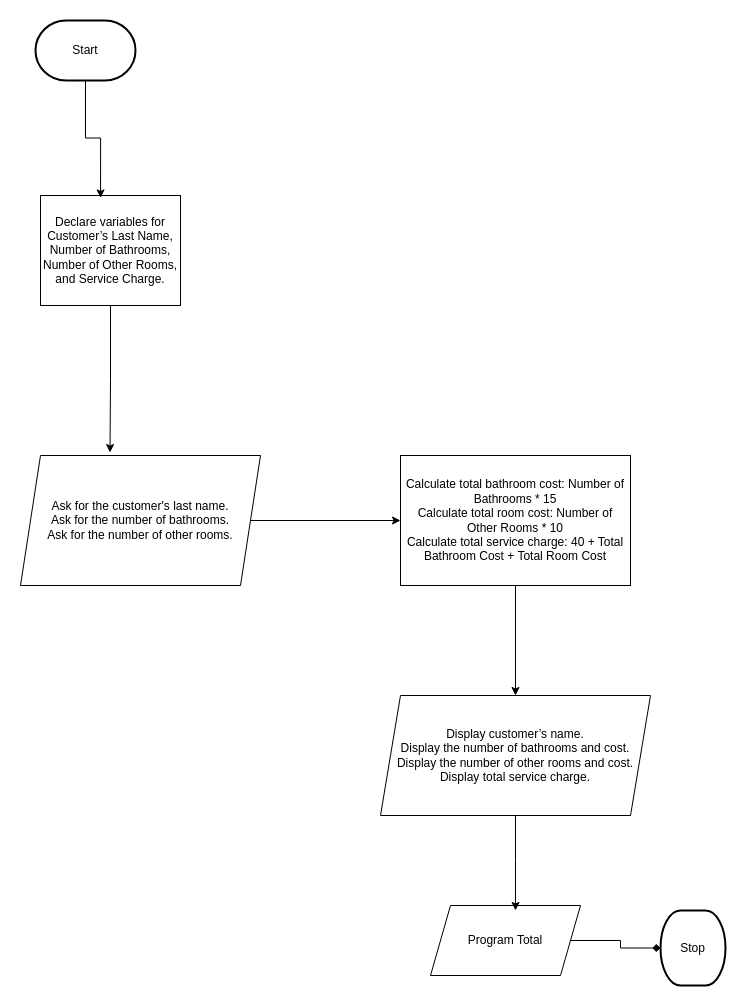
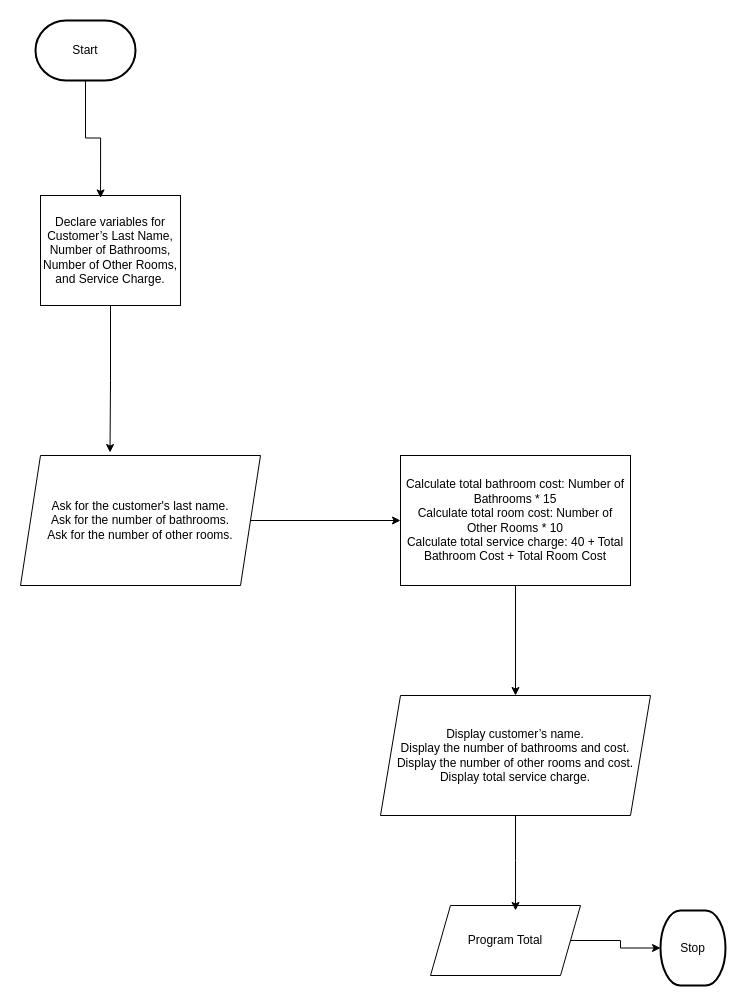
- <mxCell id="12" style="edgeStyle=orthogonalEdgeStyle;rounded=0;orthogonalLoop=1;jettySize=auto;html=1;endArrow=diamond;" parent="1" source="13" target="11" edge="1"><mxGeometry relative="1" as="geometry"><mxPoint x="1500" y="900" as="targetPoint" /></mxGeometry></mxCell>
+ <mxCell id="12" style="edgeStyle=orthogonalEdgeStyle;rounded=0;orthogonalLoop=1;jettySize=auto;html=1;" parent="1" source="13" target="11" edge="1"><mxGeometry relative="1" as="geometry"><mxPoint x="1500" y="900" as="targetPoint" /></mxGeometry></mxCell>
